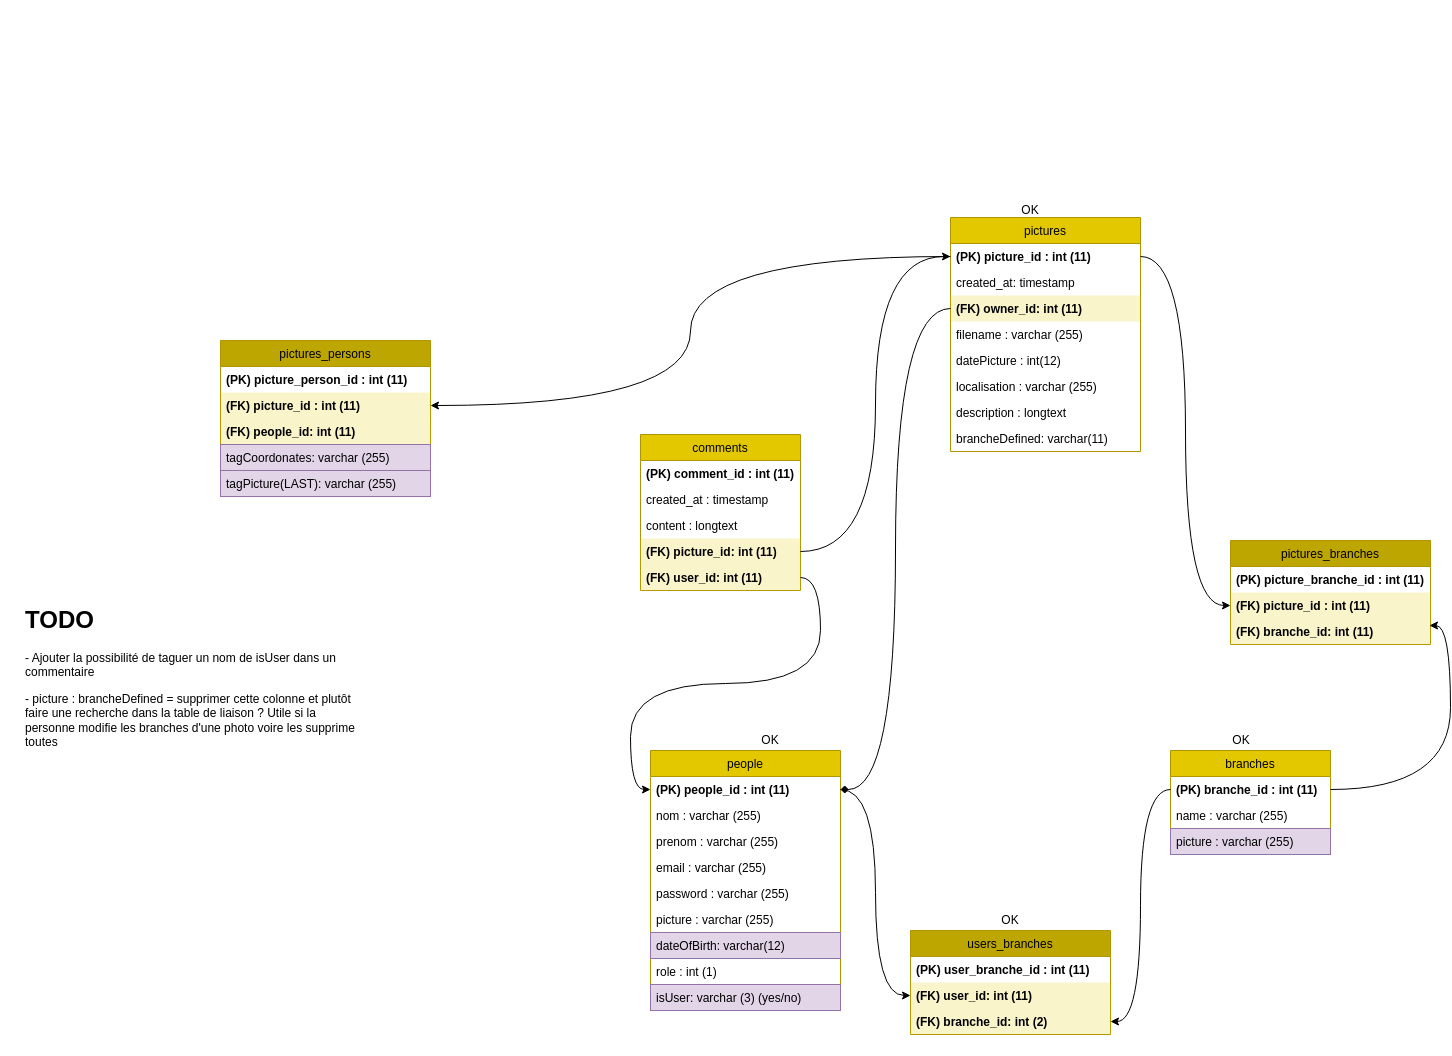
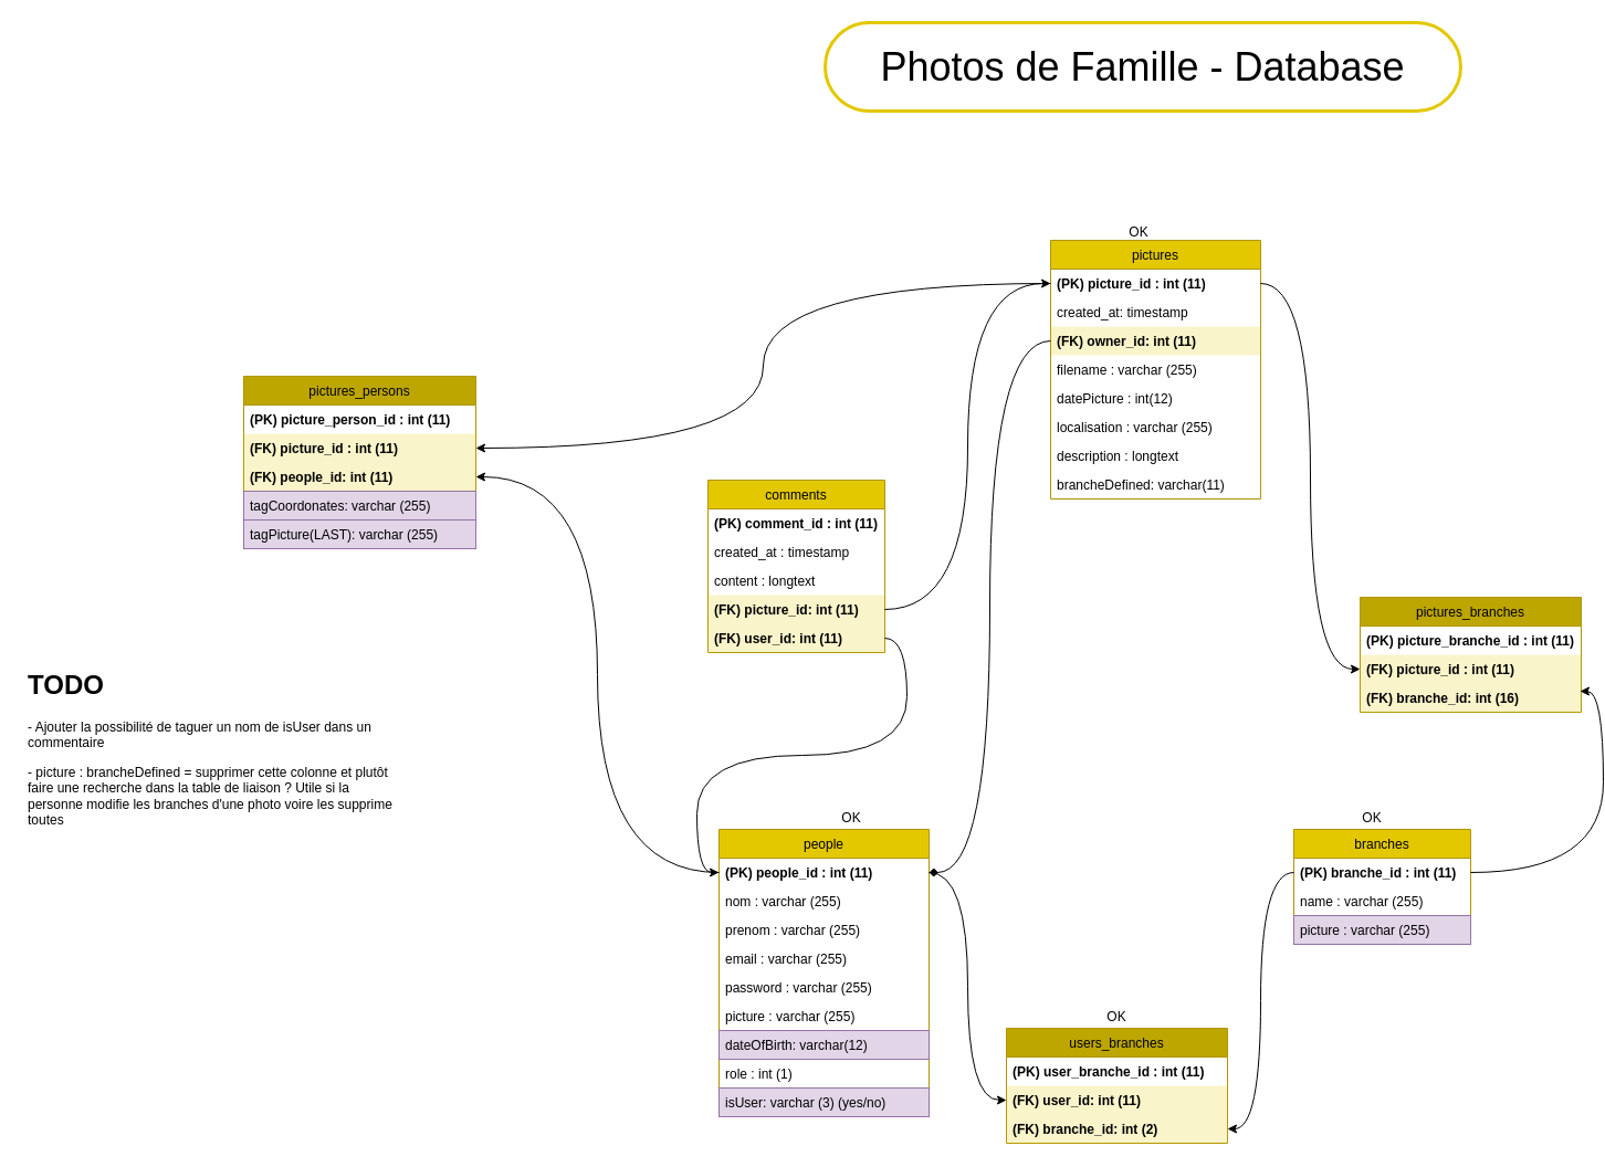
+ <mxCell id="25" value="Photos de Famille - Database" style="text;html=1;strokeColor=#E3C800;fillColor=none;align=center;verticalAlign=middle;whiteSpace=wrap;rounded=1;arcSize=50;fontStyle=0;fontSize=36;strokeWidth=3;perimeterSpacing=19;glass=0;shadow=0;sketch=0;spacing=15;spacingTop=8;spacingBottom=8;" parent="1" vertex="1"><mxGeometry x="746" y="20" width="575" height="80" as="geometry" /></mxCell>
+ <mxCell id="59" style="edgeStyle=orthogonalEdgeStyle;curved=1;orthogonalLoop=1;jettySize=auto;html=1;" edge="1" parent="1" source="3" target="46"><mxGeometry relative="1" as="geometry" /></mxCell>
- <mxCell id="52" value="(FK) branche_id: int (11)" style="text;strokeColor=none;fillColor=#E3C80035;align=left;verticalAlign=top;spacingLeft=4;spacingRight=4;overflow=hidden;rotatable=0;points=[[0,0.5],[1,0.5]];portConstraint=eastwest;fontStyle=1" parent="49" vertex="1"><mxGeometry y="78" width="200" height="26" as="geometry" /></mxCell>
+ <mxCell id="52" value="(FK) branche_id: int (16)" style="text;strokeColor=none;fillColor=#E3C80035;align=left;verticalAlign=top;spacingLeft=4;spacingRight=4;overflow=hidden;rotatable=0;points=[[0,0.5],[1,0.5]];portConstraint=eastwest;fontStyle=1" parent="49" vertex="1"><mxGeometry y="78" width="200" height="26" as="geometry" /></mxCell>
